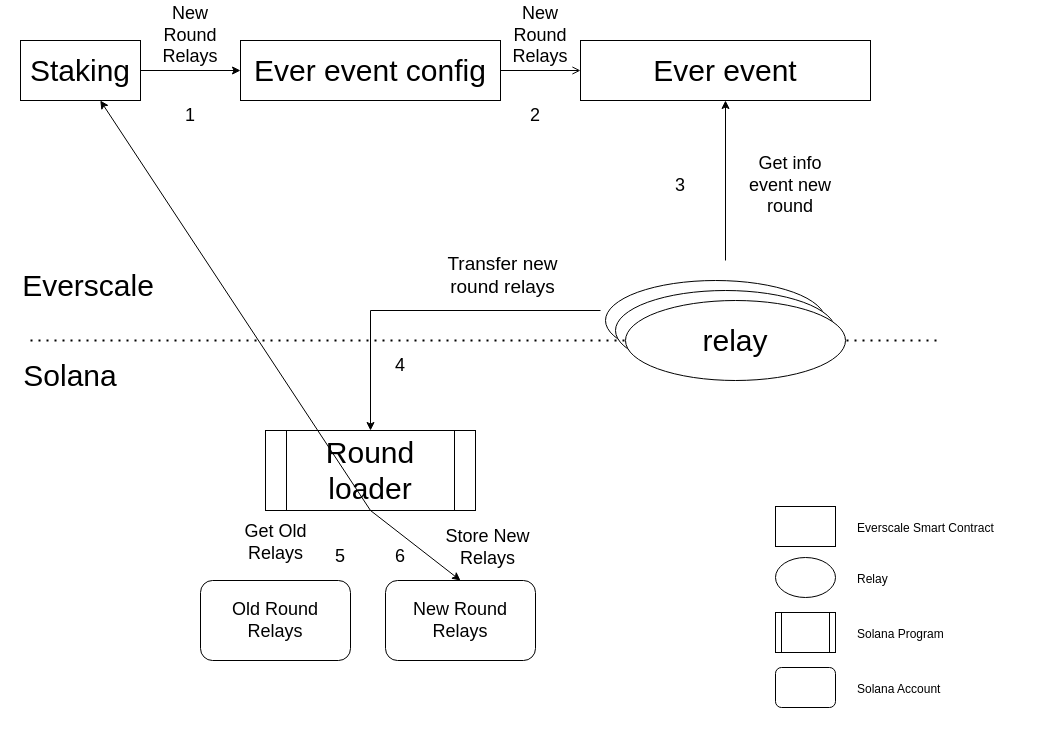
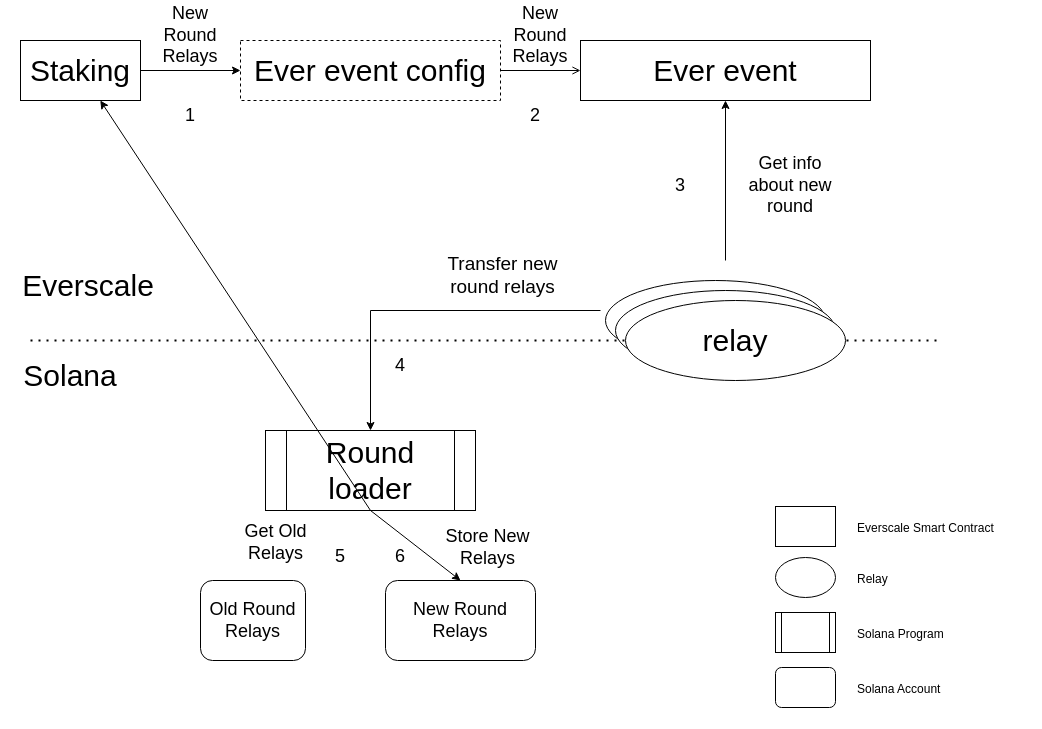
- <mxCell id="7" value="Ever event config" style="rounded=0;whiteSpace=wrap;html=1;fontSize=30;" parent="1" vertex="1"><mxGeometry x="240" y="40" width="260" height="60" as="geometry" /></mxCell>
+ <mxCell id="7" value="Ever event config" style="rounded=0;whiteSpace=wrap;html=1;fontSize=30;dashed=1;" parent="1" vertex="1"><mxGeometry x="240" y="40" width="260" height="60" as="geometry" /></mxCell>
- <mxCell id="39" value="&lt;span style=&quot;font-size: 18px&quot;&gt;Get info event new round&lt;br&gt;&lt;/span&gt;" style="text;html=1;strokeColor=none;fillColor=none;align=center;verticalAlign=middle;whiteSpace=wrap;rounded=0;" parent="1" vertex="1"><mxGeometry x="745" y="170" width="90" height="30" as="geometry" /></mxCell>
+ <mxCell id="39" value="&lt;span style=&quot;font-size: 18px&quot;&gt;Get info about new round&lt;br&gt;&lt;/span&gt;" style="text;html=1;strokeColor=none;fillColor=none;align=center;verticalAlign=middle;whiteSpace=wrap;rounded=0;" parent="1" vertex="1"><mxGeometry x="745" y="170" width="90" height="30" as="geometry" /></mxCell>
- <mxCell id="35" value="Old Round &lt;br&gt;Relays" style="rounded=1;whiteSpace=wrap;html=1;fontSize=18;strokeWidth=1;" parent="1" vertex="1"><mxGeometry x="200" y="580" width="150" height="80" as="geometry" /></mxCell>
+ <mxCell id="35" value="Old Round &lt;br&gt;Relays" style="rounded=1;whiteSpace=wrap;html=1;fontSize=18;strokeWidth=1;" parent="1" vertex="1"><mxGeometry x="200" y="580" width="105" height="80" as="geometry" /></mxCell>
